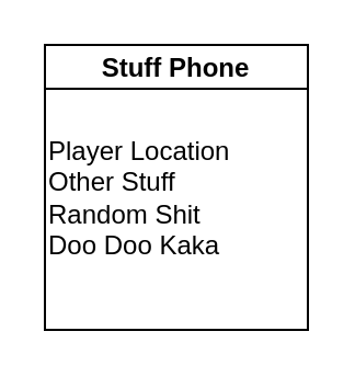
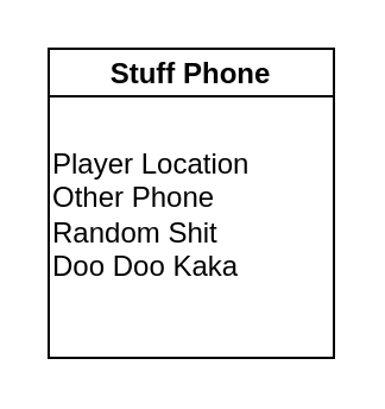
- <mxCell id="3" value="Player Location&lt;br&gt;Other Stuff&lt;br&gt;Random Shit&lt;br&gt;Doo Doo Kaka" style="text;html=1;strokeColor=none;fillColor=none;align=left;verticalAlign=middle;whiteSpace=wrap;rounded=0;" vertex="1" parent="2"><mxGeometry y="20" width="120" height="100" as="geometry" /></mxCell>
+ <mxCell id="3" value="Player Location&lt;br&gt;Other Phone&lt;br&gt;Random Shit&lt;br&gt;Doo Doo Kaka" style="text;html=1;strokeColor=none;fillColor=none;align=left;verticalAlign=middle;whiteSpace=wrap;rounded=0;" vertex="1" parent="2"><mxGeometry y="20" width="120" height="100" as="geometry" /></mxCell>
